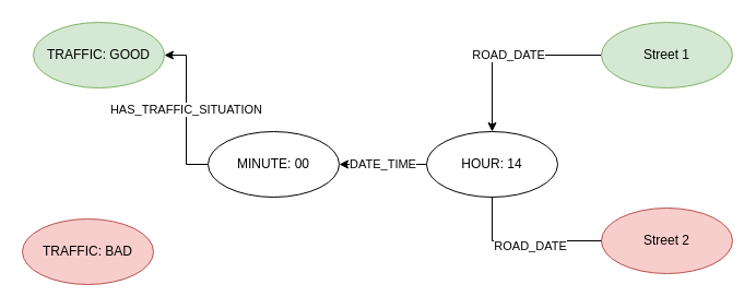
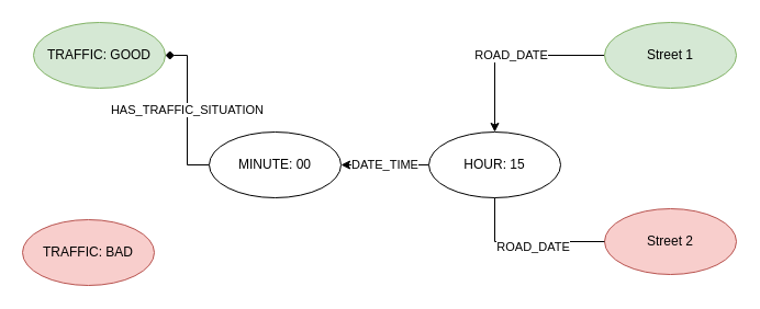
- <mxCell id="6" value="HAS_TRAFFIC_SITUATION" style="edgeStyle=orthogonalEdgeStyle;rounded=0;orthogonalLoop=1;jettySize=auto;html=1;entryX=1;entryY=0.5;entryDx=0;entryDy=0;" parent="1" source="7" target="8" edge="1"><mxGeometry relative="1" as="geometry" /></mxCell>
+ <mxCell id="6" value="HAS_TRAFFIC_SITUATION" style="edgeStyle=orthogonalEdgeStyle;rounded=0;orthogonalLoop=1;jettySize=auto;html=1;entryX=1;entryY=0.5;entryDx=0;entryDy=0;endArrow=diamond;" parent="1" source="7" target="8" edge="1"><mxGeometry relative="1" as="geometry" /></mxCell>
- <mxCell id="3" value="HOUR: 14" style="ellipse;whiteSpace=wrap;html=1;" parent="1" vertex="1"><mxGeometry x="390" y="120" width="120" height="60" as="geometry" /></mxCell>
+ <mxCell id="3" value="HOUR: 15" style="ellipse;whiteSpace=wrap;html=1;" parent="1" vertex="1"><mxGeometry x="390" y="120" width="120" height="60" as="geometry" /></mxCell>
